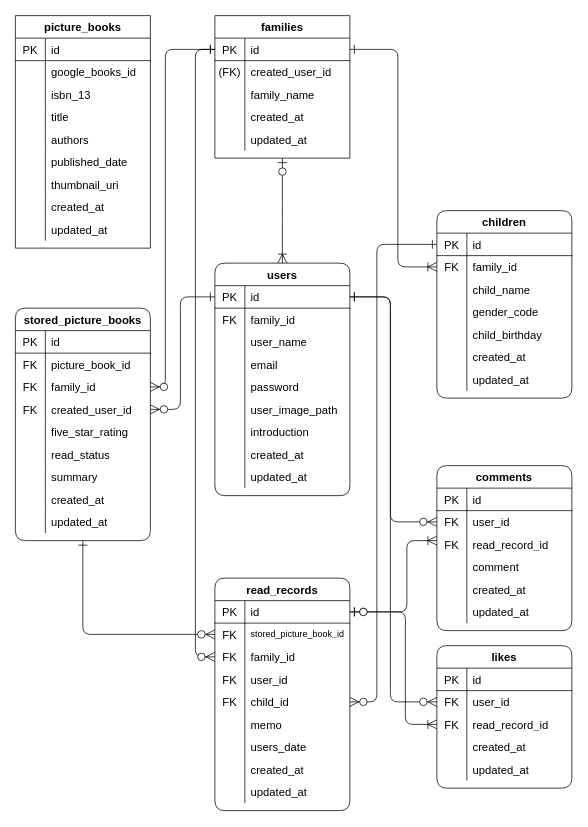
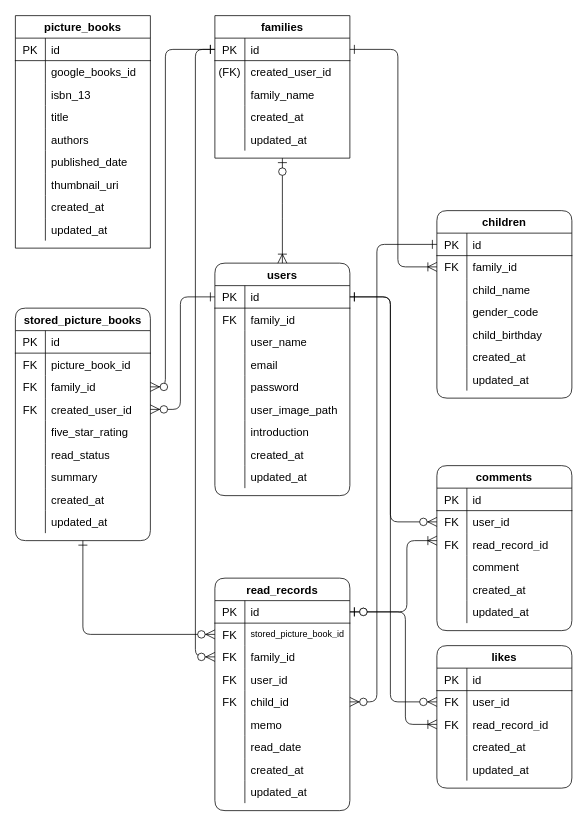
- <mxCell id="149" value="&lt;meta charset=&quot;utf-8&quot; style=&quot;font-size: 15px;&quot;&gt;&lt;span style=&quot;font-size: 15px;&quot;&gt;users_&lt;/span&gt;date" style="shape=partialRectangle;html=1;whiteSpace=wrap;connectable=0;fillColor=none;top=0;left=0;bottom=0;right=0;align=left;spacingLeft=6;overflow=hidden;fontStyle=0;fontSize=15;rounded=1;" parent="147" vertex="1"><mxGeometry x="40" width="140" height="30" as="geometry" /></mxCell>
+ <mxCell id="149" value="&lt;meta charset=&quot;utf-8&quot; style=&quot;font-size: 15px;&quot;&gt;&lt;span style=&quot;font-size: 15px;&quot;&gt;read_&lt;/span&gt;date" style="shape=partialRectangle;html=1;whiteSpace=wrap;connectable=0;fillColor=none;top=0;left=0;bottom=0;right=0;align=left;spacingLeft=6;overflow=hidden;fontStyle=0;fontSize=15;rounded=1;" parent="147" vertex="1"><mxGeometry x="40" width="140" height="30" as="geometry" /></mxCell>
